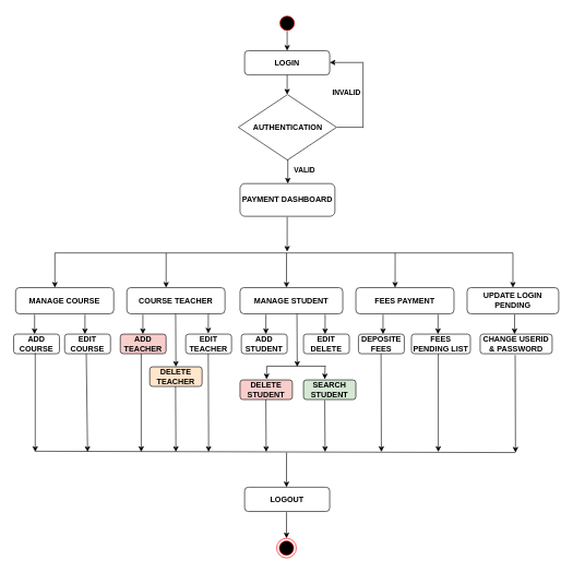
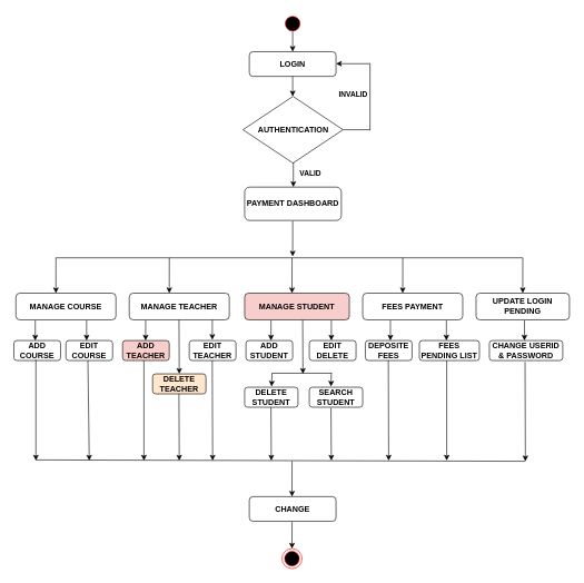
- <mxCell id="12" value="&lt;b&gt;COURSE TEACHER&lt;/b&gt;" style="rounded=1;whiteSpace=wrap;html=1;" parent="1" vertex="1"><mxGeometry x="193" y="439" width="150" height="40" as="geometry" /></mxCell>
+ <mxCell id="12" value="&lt;b&gt;MANAGE TEACHER&lt;/b&gt;" style="rounded=1;whiteSpace=wrap;html=1;" parent="1" vertex="1"><mxGeometry x="193" y="439" width="150" height="40" as="geometry" /></mxCell>
- <mxCell id="13" value="&lt;b&gt;MANAGE STUDENT&lt;/b&gt;" style="rounded=1;whiteSpace=wrap;html=1;" parent="1" vertex="1"><mxGeometry x="366" y="439" width="157" height="40" as="geometry" /></mxCell>
+ <mxCell id="13" value="&lt;b&gt;MANAGE STUDENT&lt;/b&gt;" style="rounded=1;whiteSpace=wrap;html=1;fillColor=#f8cecc;" parent="1" vertex="1"><mxGeometry x="366" y="439" width="157" height="40" as="geometry" /></mxCell>
- <mxCell id="43" value="&lt;b&gt;DELETE STUDENT&lt;/b&gt;" style="rounded=1;whiteSpace=wrap;html=1;fillColor=#f8cecc;" vertex="1" parent="1"><mxGeometry x="366" y="580" width="80" height="30" as="geometry" /></mxCell>
+ <mxCell id="43" value="&lt;b&gt;DELETE STUDENT&lt;/b&gt;" style="rounded=1;whiteSpace=wrap;html=1;" vertex="1" parent="1"><mxGeometry x="366" y="580" width="80" height="30" as="geometry" /></mxCell>
- <mxCell id="44" value="&lt;b&gt;SEARCH STUDENT&lt;/b&gt;" style="rounded=1;whiteSpace=wrap;html=1;fillColor=#d5e8d4;" vertex="1" parent="1"><mxGeometry x="463" y="580" width="80" height="30" as="geometry" /></mxCell>
+ <mxCell id="44" value="&lt;b&gt;SEARCH STUDENT&lt;/b&gt;" style="rounded=1;whiteSpace=wrap;html=1;" vertex="1" parent="1"><mxGeometry x="463" y="580" width="80" height="30" as="geometry" /></mxCell>
- <mxCell id="26" value="&lt;b style=&quot;border-color: var(--border-color);&quot;&gt;LOGOUT&lt;/b&gt;" style="rounded=1;whiteSpace=wrap;html=1;" parent="1" vertex="1"><mxGeometry x="373" y="744" width="130" height="37" as="geometry" /></mxCell>
+ <mxCell id="26" value="&lt;b style=&quot;border-color: var(--border-color);&quot;&gt;CHANGE&lt;/b&gt;" style="rounded=1;whiteSpace=wrap;html=1;" parent="1" vertex="1"><mxGeometry x="373" y="744" width="130" height="37" as="geometry" /></mxCell>
